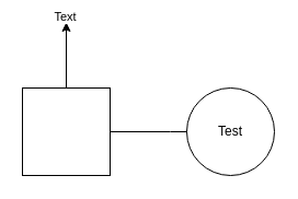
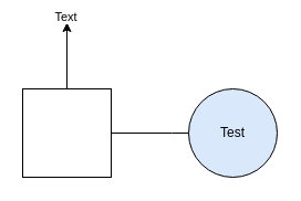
- <mxCell id="6" value="Test" style="ellipse;whiteSpace=wrap;html=1;" vertex="1" parent="1"><mxGeometry x="170" y="80" width="80" height="80" as="geometry" /></mxCell>
+ <mxCell id="6" value="Test" style="ellipse;whiteSpace=wrap;html=1;fillColor=#dae8fc;" vertex="1" parent="1"><mxGeometry x="170" y="80" width="80" height="80" as="geometry" /></mxCell>
